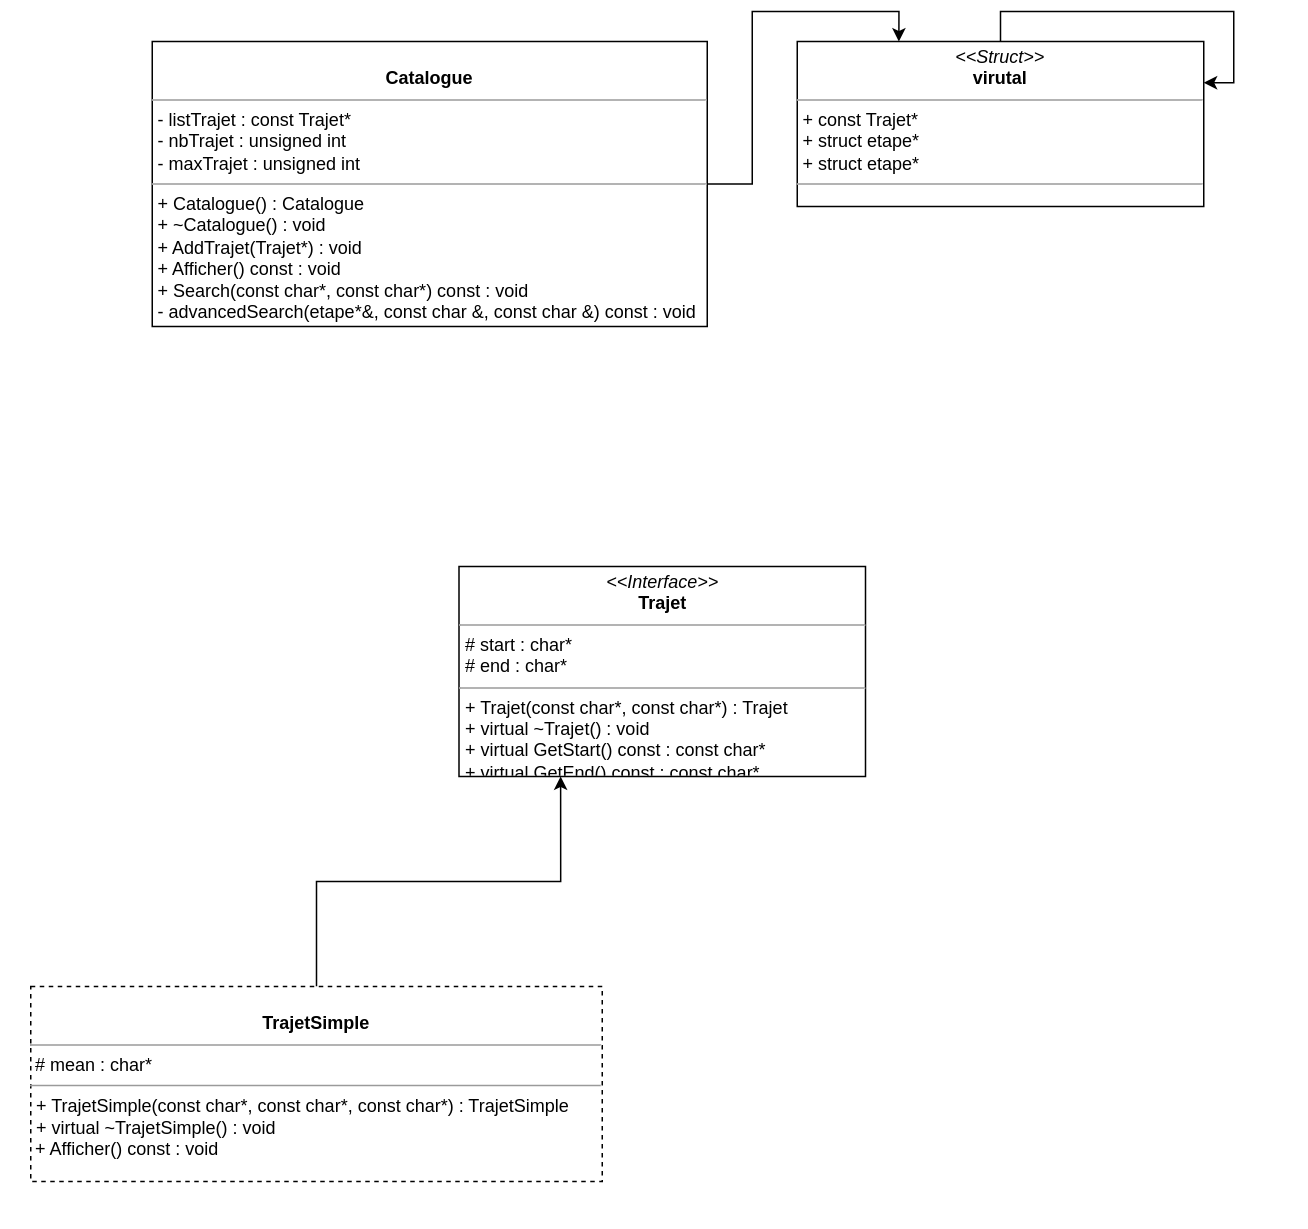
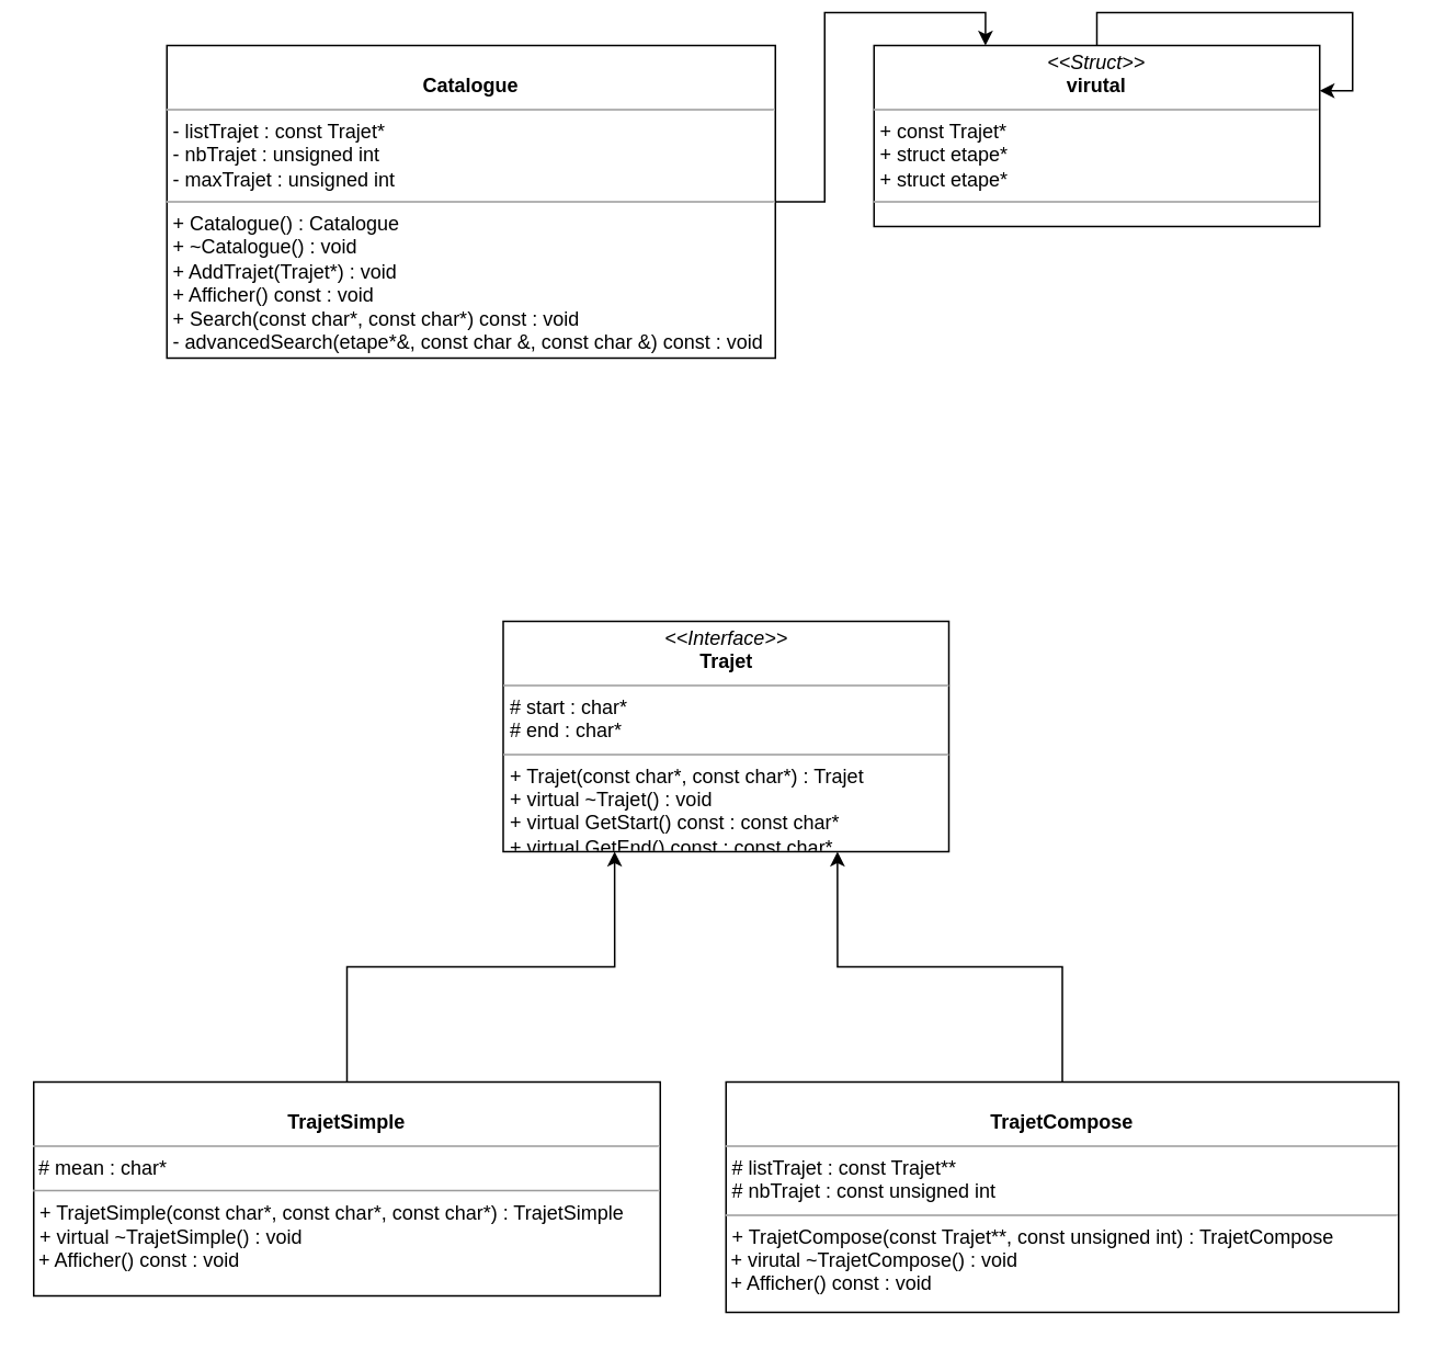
+ <mxCell id="5" style="edgeStyle=orthogonalEdgeStyle;rounded=0;orthogonalLoop=1;jettySize=auto;html=1;entryX=0.75;entryY=1;entryDx=0;entryDy=0;" parent="1" source="6" target="2" edge="1"><mxGeometry relative="1" as="geometry" /></mxCell>
- <mxCell id="4" value="&lt;p style=&quot;margin: 0px ; margin-top: 4px ; text-align: center&quot;&gt;&lt;br&gt;&lt;b&gt;TrajetSimple&lt;/b&gt;&lt;/p&gt;&lt;hr size=&quot;1&quot;&gt;&lt;div&gt;&amp;nbsp;# mean : char*&lt;/div&gt;&lt;hr size=&quot;1&quot;&gt;&lt;div&gt;&lt;p style=&quot;margin: 0px ; margin-left: 4px&quot;&gt;+ TrajetSimple(const char*, const char*, const char*) : TrajetSimple&lt;/p&gt;&lt;p style=&quot;margin: 0px ; margin-left: 4px&quot;&gt;+ virtual ~TrajetSimple() : void&lt;/p&gt;&lt;/div&gt;&lt;div&gt;&amp;nbsp;+ Afficher() const : void&lt;/div&gt;&lt;div&gt;&lt;br&gt;&lt;/div&gt;&lt;div&gt;&lt;br&gt;&lt;/div&gt;&lt;div&gt;&lt;br&gt;&lt;/div&gt;&lt;div&gt;&lt;br&gt;&lt;/div&gt;&lt;div&gt;&lt;br&gt;&lt;/div&gt;&lt;div&gt;&lt;br&gt;&lt;/div&gt;&lt;div&gt;&lt;br&gt;&lt;/div&gt;&lt;div&gt;&lt;br&gt;&lt;/div&gt;&lt;div&gt;&lt;br&gt;&lt;/div&gt;&lt;div&gt;&lt;br&gt;&lt;/div&gt;&lt;div&gt;&lt;br&gt;&lt;/div&gt;&lt;div&gt;&lt;br&gt;&lt;/div&gt;&lt;hr size=&quot;1&quot;&gt;" style="verticalAlign=top;align=left;overflow=fill;fontSize=12;fontFamily=Helvetica;html=1;rounded=0;shadow=0;comic=0;labelBackgroundColor=none;strokeWidth=1;dashed=1;" parent="1" vertex="1"><mxGeometry x="20" y="650" width="381" height="130" as="geometry" /></mxCell>
+ <mxCell id="4" value="&lt;p style=&quot;margin: 0px ; margin-top: 4px ; text-align: center&quot;&gt;&lt;br&gt;&lt;b&gt;TrajetSimple&lt;/b&gt;&lt;/p&gt;&lt;hr size=&quot;1&quot;&gt;&lt;div&gt;&amp;nbsp;# mean : char*&lt;/div&gt;&lt;hr size=&quot;1&quot;&gt;&lt;div&gt;&lt;p style=&quot;margin: 0px ; margin-left: 4px&quot;&gt;+ TrajetSimple(const char*, const char*, const char*) : TrajetSimple&lt;/p&gt;&lt;p style=&quot;margin: 0px ; margin-left: 4px&quot;&gt;+ virtual ~TrajetSimple() : void&lt;/p&gt;&lt;/div&gt;&lt;div&gt;&amp;nbsp;+ Afficher() const : void&lt;/div&gt;&lt;div&gt;&lt;br&gt;&lt;/div&gt;&lt;div&gt;&lt;br&gt;&lt;/div&gt;&lt;div&gt;&lt;br&gt;&lt;/div&gt;&lt;div&gt;&lt;br&gt;&lt;/div&gt;&lt;div&gt;&lt;br&gt;&lt;/div&gt;&lt;div&gt;&lt;br&gt;&lt;/div&gt;&lt;div&gt;&lt;br&gt;&lt;/div&gt;&lt;div&gt;&lt;br&gt;&lt;/div&gt;&lt;div&gt;&lt;br&gt;&lt;/div&gt;&lt;div&gt;&lt;br&gt;&lt;/div&gt;&lt;div&gt;&lt;br&gt;&lt;/div&gt;&lt;div&gt;&lt;br&gt;&lt;/div&gt;&lt;hr size=&quot;1&quot;&gt;" style="verticalAlign=top;align=left;overflow=fill;fontSize=12;fontFamily=Helvetica;html=1;rounded=0;shadow=0;comic=0;labelBackgroundColor=none;strokeWidth=1" parent="1" vertex="1"><mxGeometry x="20" y="650" width="381" height="130" as="geometry" /></mxCell>
+ <mxCell id="6" value="&lt;p style=&quot;margin: 0px ; margin-top: 4px ; text-align: center&quot;&gt;&lt;br&gt;&lt;b&gt;TrajetCompose&lt;/b&gt;&lt;/p&gt;&lt;hr size=&quot;1&quot;&gt;&lt;p style=&quot;margin: 0px ; margin-left: 4px&quot;&gt;# listTrajet : const Trajet**&lt;br&gt;&lt;/p&gt;&lt;p style=&quot;margin: 0px ; margin-left: 4px&quot;&gt;# nbTrajet : const unsigned int&lt;br&gt;&lt;/p&gt;&lt;hr size=&quot;1&quot;&gt;&lt;div&gt;&lt;p style=&quot;margin: 0px ; margin-left: 4px&quot;&gt;+ TrajetCompose(const Trajet**, const unsigned int) : TrajetCompose&lt;/p&gt;&lt;/div&gt;&lt;div&gt;&amp;nbsp;+ virutal ~TrajetCompose() : void &lt;br&gt;&lt;/div&gt;&lt;div&gt;&amp;nbsp;+ Afficher() const : void&lt;/div&gt;&lt;div&gt;&lt;br&gt;&lt;/div&gt;" style="verticalAlign=top;align=left;overflow=fill;fontSize=12;fontFamily=Helvetica;html=1;rounded=0;shadow=0;comic=0;labelBackgroundColor=none;strokeWidth=1" parent="1" vertex="1"><mxGeometry x="441" y="650" width="409" height="140" as="geometry" /></mxCell>
